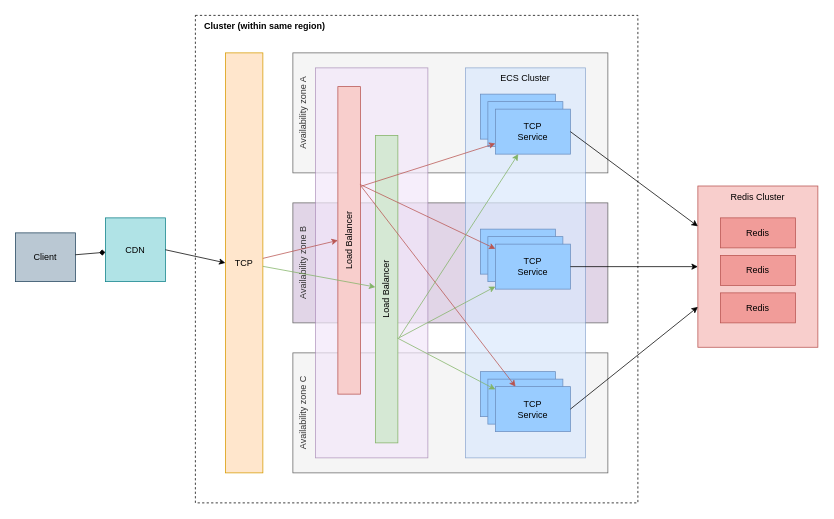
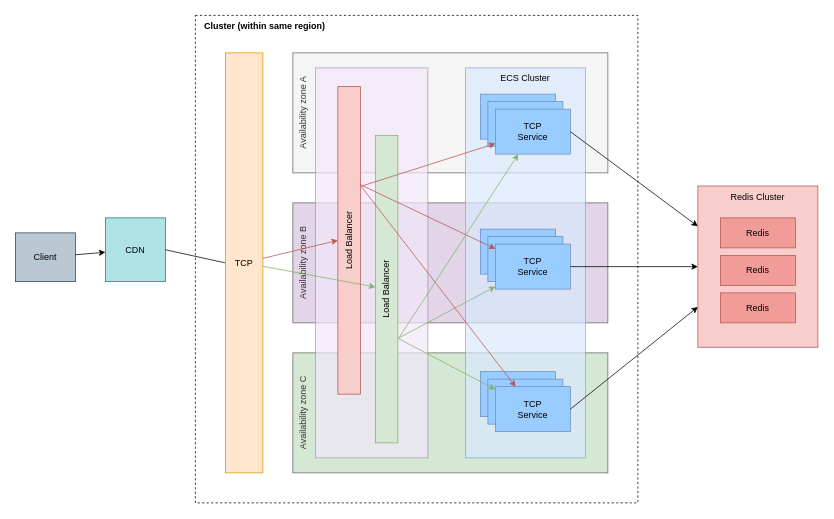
- <mxCell id="9" value="" style="endArrow=diamond;html=1;rounded=0;" edge="1" parent="1" source="8" target="6"><mxGeometry width="50" height="50" relative="1" as="geometry"><mxPoint x="10" y="470" as="sourcePoint" /><mxPoint y="420" as="targetPoint" x="60" /></mxGeometry></mxCell>
+ <mxCell id="9" value="" style="endArrow=classic;html=1;rounded=0;" edge="1" parent="1" source="8" target="6"><mxGeometry width="50" height="50" relative="1" as="geometry"><mxPoint x="10" y="470" as="sourcePoint" /><mxPoint y="420" as="targetPoint" x="60" /></mxGeometry></mxCell>
- <mxCell id="7" value="" style="endArrow=classic;html=1;rounded=0;exitX=1;exitY=0.5;exitDx=0;exitDy=0;entryX=0;entryY=0.5;entryDx=0;entryDy=0;" edge="1" parent="1" source="6" target="30"><mxGeometry width="50" height="50" relative="1" as="geometry"><mxPoint x="160" y="470" as="sourcePoint" /><mxPoint x="260" y="410" as="targetPoint" /></mxGeometry></mxCell>
+ <mxCell id="7" value="" style="endArrow=none;html=1;rounded=0;exitX=1;exitY=0.5;exitDx=0;exitDy=0;entryX=0;entryY=0.5;entryDx=0;entryDy=0;" edge="1" parent="1" source="6" target="30"><mxGeometry width="50" height="50" relative="1" as="geometry"><mxPoint x="160" y="470" as="sourcePoint" /><mxPoint x="260" y="410" as="targetPoint" /></mxGeometry></mxCell>
- <mxCell id="3" value="Availability zone C" style="rounded=0;whiteSpace=wrap;html=1;fillColor=#f5f5f5;fontColor=#333333;strokeColor=#666666;align=center;verticalAlign=top;horizontal=0;" vertex="1" parent="1"><mxGeometry x="390" y="470" width="420" height="160" as="geometry" /></mxCell>
+ <mxCell id="3" value="Availability zone C" style="rounded=0;whiteSpace=wrap;html=1;fillColor=#d5e8d4;fontColor=#333333;strokeColor=#666666;align=center;verticalAlign=top;horizontal=0;" vertex="1" parent="1"><mxGeometry x="390" y="470" width="420" height="160" as="geometry" /></mxCell>
